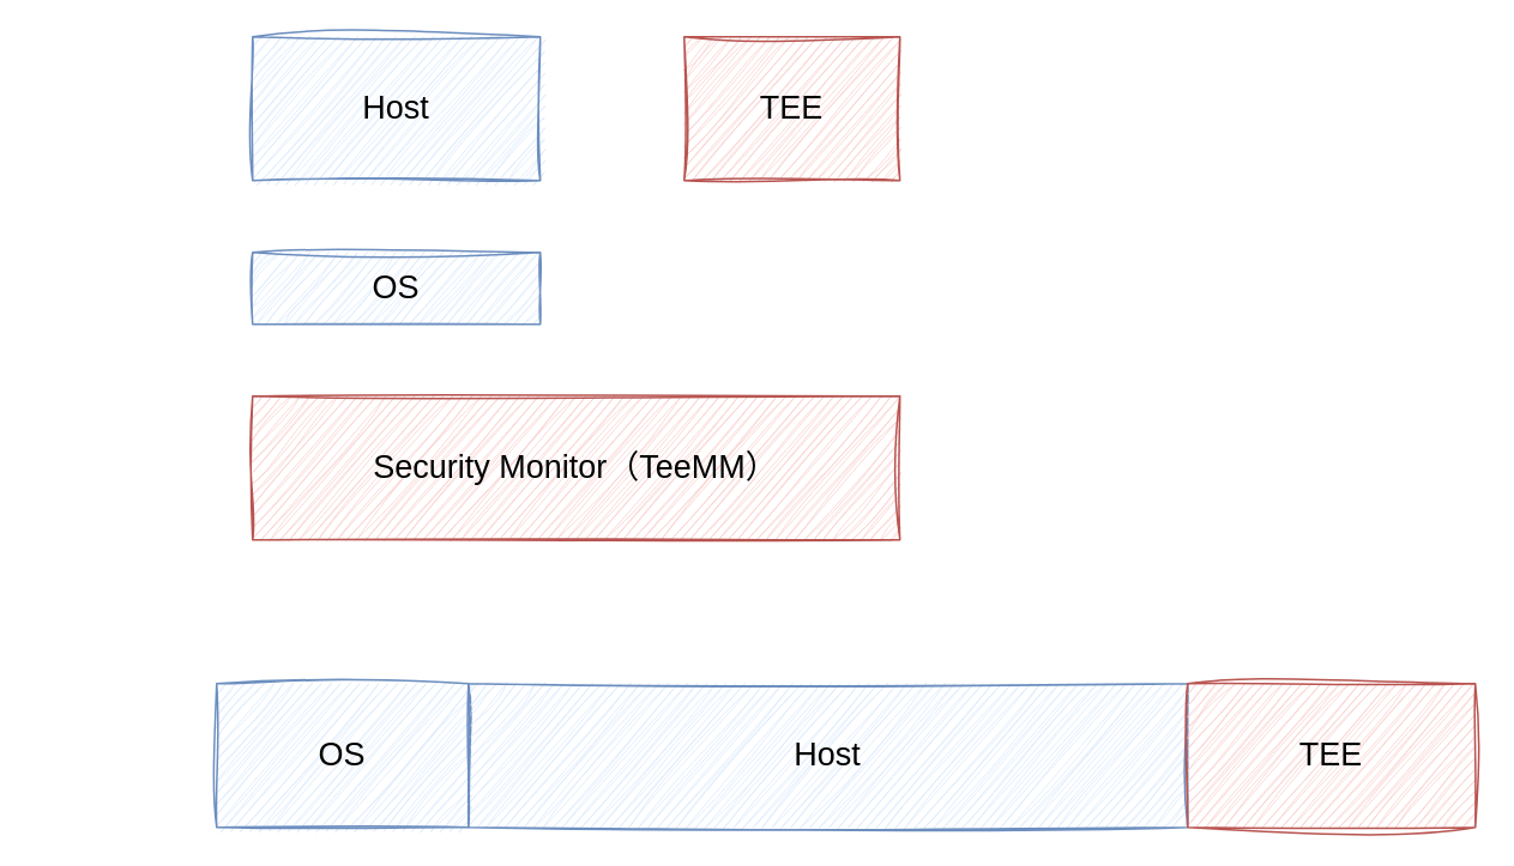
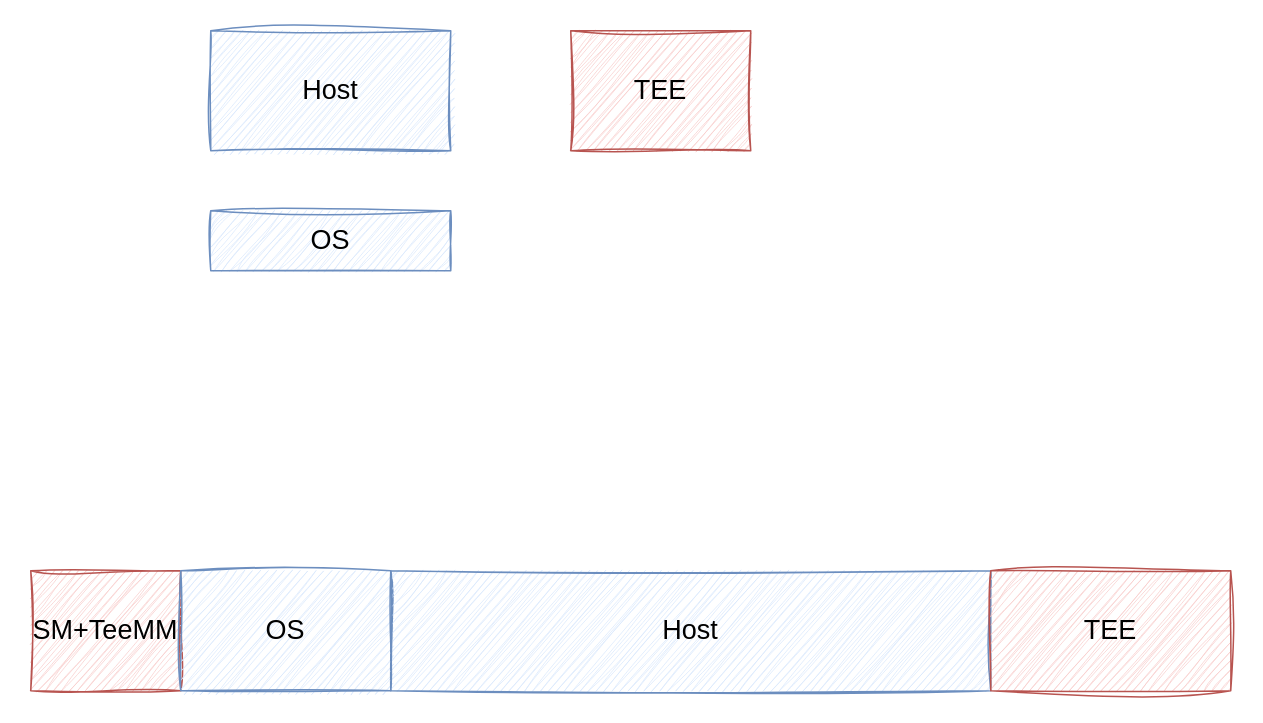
- <mxCell id="5" value="&lt;font style=&quot;font-size: 18px;&quot;&gt;Security Monitor（TeeMM）&lt;/font&gt;" style="rounded=0;whiteSpace=wrap;html=1;sketch=1;curveFitting=1;jiggle=2;fillColor=#f8cecc;strokeColor=#b85450;" vertex="1" parent="1"><mxGeometry x="140" y="220" width="360" height="80" as="geometry" /></mxCell>
+ <mxCell id="6" value="&lt;font style=&quot;font-size: 18px;&quot;&gt;SM+TeeMM&lt;/font&gt;" style="rounded=0;whiteSpace=wrap;html=1;sketch=1;curveFitting=1;jiggle=2;fillColor=#f8cecc;strokeColor=#b85450;" vertex="1" parent="1"><mxGeometry y="380" width="100" height="80" as="geometry" x="20" /></mxCell>
